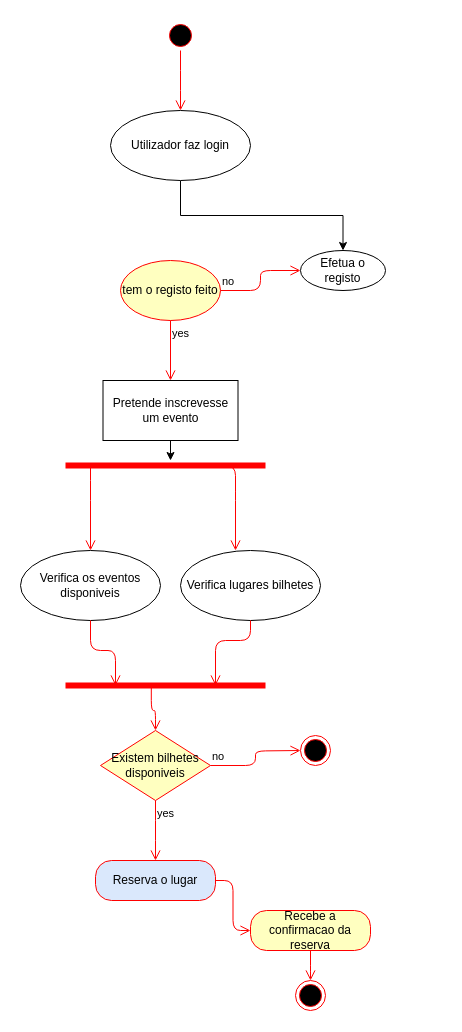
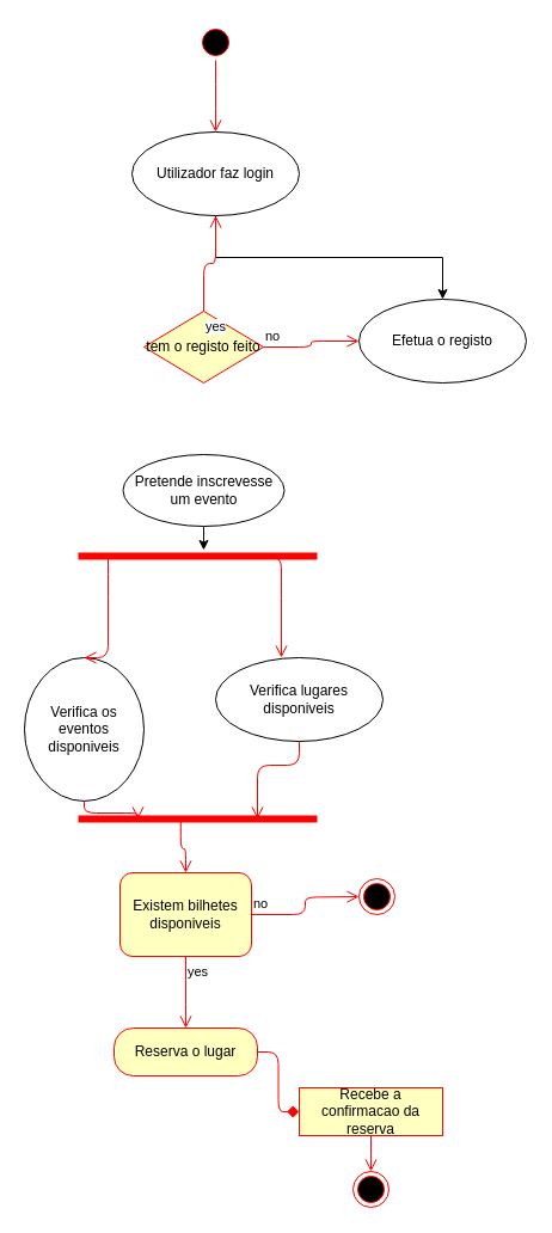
- <mxCell id="6" value="Efetua o registo" style="ellipse;whiteSpace=wrap;html=1;" vertex="1" parent="1"><mxGeometry x="300" y="250" width="85" height="40" as="geometry" /></mxCell>
+ <mxCell id="6" value="Efetua o registo" style="ellipse;whiteSpace=wrap;html=1;" vertex="1" parent="1"><mxGeometry x="300" y="250" width="140" height="70" as="geometry" /></mxCell>
- <mxCell id="14" value="tem o registo feito" style="ellipse;whiteSpace=wrap;html=1;fillColor=#ffffc0;strokeColor=#ff0000;" vertex="1" parent="1"><mxGeometry x="120" y="260" width="100" height="60" as="geometry" /></mxCell>
+ <mxCell id="14" value="tem o registo feito" style="rhombus;whiteSpace=wrap;html=1;fillColor=#ffffc0;strokeColor=#ff0000;" vertex="1" parent="1"><mxGeometry x="120" y="260" width="100" height="60" as="geometry" /></mxCell>
- <mxCell id="16" value="yes" style="edgeStyle=orthogonalEdgeStyle;html=1;align=left;verticalAlign=top;endArrow=open;endSize=8;strokeColor=#ff0000;entryX=0.5;entryY=0;entryDx=0;entryDy=0;" edge="1" source="14" parent="1" target="8"><mxGeometry x="-1" relative="1" as="geometry"><mxPoint x="160" y="360" as="targetPoint" /></mxGeometry></mxCell>
+ <mxCell id="16" value="yes" style="edgeStyle=orthogonalEdgeStyle;html=1;align=left;verticalAlign=top;endArrow=open;endSize=8;strokeColor=#ff0000;" edge="1" source="14" parent="1" target="5"><mxGeometry x="-1" relative="1" as="geometry"><mxPoint x="160" y="360" as="targetPoint" /></mxGeometry></mxCell>
- <mxCell id="8" value="Pretende inscrevesse um evento" style="whiteSpace=wrap;html=1;rounded=0;" vertex="1" parent="1"><mxGeometry x="102.5" y="380" width="135" height="60" as="geometry" /></mxCell>
+ <mxCell id="8" value="Pretende inscrevesse um evento" style="ellipse;whiteSpace=wrap;html=1;" vertex="1" parent="1"><mxGeometry x="102.5" y="380" width="135" height="60" as="geometry" /></mxCell>
- <mxCell id="9" value="Verifica os eventos disponiveis" style="ellipse;whiteSpace=wrap;html=1;" vertex="1" parent="1"><mxGeometry x="20" y="550" width="140" height="70" as="geometry" /></mxCell>
+ <mxCell id="9" value="Verifica os eventos disponiveis" style="ellipse;whiteSpace=wrap;html=1;" vertex="1" parent="1"><mxGeometry x="20" y="550" width="100" height="120" as="geometry" /></mxCell>
- <mxCell id="13" value="Verifica lugares bilhetes" style="ellipse;whiteSpace=wrap;html=1;" vertex="1" parent="1"><mxGeometry x="180" y="550" width="140" height="70" as="geometry" /></mxCell>
+ <mxCell id="13" value="Verifica lugares disponiveis" style="ellipse;whiteSpace=wrap;html=1;" vertex="1" parent="1"><mxGeometry x="180" y="550" width="140" height="70" as="geometry" /></mxCell>
- <mxCell id="20" value="Existem bilhetes disponiveis" style="rhombus;whiteSpace=wrap;html=1;fillColor=#ffffc0;strokeColor=#ff0000;" vertex="1" parent="1"><mxGeometry x="100" y="730" width="110" height="70" as="geometry" /></mxCell>
+ <mxCell id="20" value="Existem bilhetes disponiveis" style="whiteSpace=wrap;html=1;fillColor=#ffffc0;strokeColor=#ff0000;rounded=1;" vertex="1" parent="1"><mxGeometry x="100" y="730" width="110" height="70" as="geometry" /></mxCell>
- <mxCell id="24" value="Reserva o lugar" style="rounded=1;whiteSpace=wrap;html=1;arcSize=40;fontColor=#000000;fillColor=#dae8fc;strokeColor=#ff0000;" vertex="1" parent="1"><mxGeometry x="95" y="860" width="120" height="40" as="geometry" /></mxCell>
+ <mxCell id="24" value="Reserva o lugar" style="rounded=1;whiteSpace=wrap;html=1;arcSize=40;fontColor=#000000;fillColor=#ffffc0;strokeColor=#ff0000;" vertex="1" parent="1"><mxGeometry x="95" y="860" width="120" height="40" as="geometry" /></mxCell>
- <mxCell id="25" value="" style="edgeStyle=orthogonalEdgeStyle;html=1;verticalAlign=bottom;endArrow=open;endSize=8;strokeColor=#ff0000;entryX=0;entryY=0.5;entryDx=0;entryDy=0;" edge="1" source="24" parent="1" target="26"><mxGeometry relative="1" as="geometry"><mxPoint x="160" y="960" as="targetPoint" /></mxGeometry></mxCell>
+ <mxCell id="25" value="" style="edgeStyle=orthogonalEdgeStyle;html=1;verticalAlign=bottom;endArrow=diamond;endSize=8;strokeColor=#ff0000;entryX=0;entryY=0.5;entryDx=0;entryDy=0;" edge="1" source="24" parent="1" target="26"><mxGeometry relative="1" as="geometry"><mxPoint x="160" y="960" as="targetPoint" /></mxGeometry></mxCell>
- <mxCell id="26" value="Recebe a confirmacao da reserva" style="rounded=1;whiteSpace=wrap;html=1;arcSize=40;fontColor=#000000;fillColor=#ffffc0;strokeColor=#ff0000;" vertex="1" parent="1"><mxGeometry x="250" y="910" width="120" height="40" as="geometry" /></mxCell>
+ <mxCell id="26" value="Recebe a confirmacao da reserva" style="whiteSpace=wrap;html=1;arcSize=40;fontColor=#000000;fillColor=#ffffc0;strokeColor=#ff0000;rounded=0;" vertex="1" parent="1"><mxGeometry x="250" y="910" width="120" height="40" as="geometry" /></mxCell>
